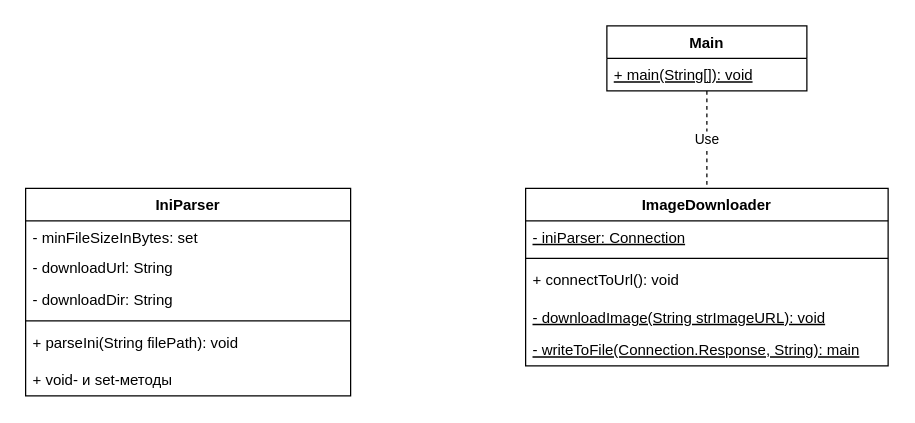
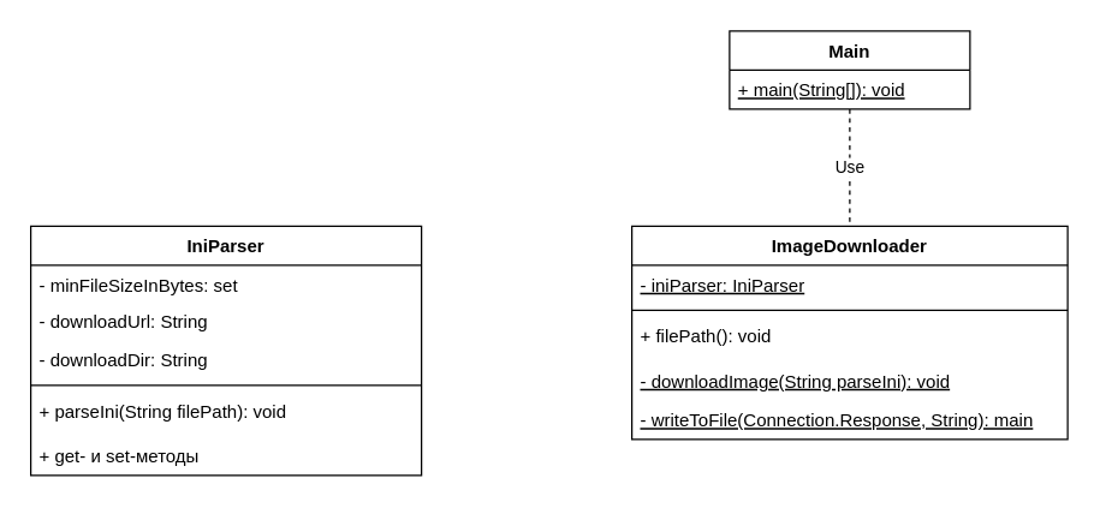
- <mxCell id="10" value="- iniParser: Connection" style="text;strokeColor=none;fillColor=none;align=left;verticalAlign=top;spacingLeft=4;spacingRight=4;overflow=hidden;rotatable=0;points=[[0,0.5],[1,0.5]];portConstraint=eastwest;fontStyle=4" vertex="1" parent="9"><mxGeometry y="26" width="290" height="26" as="geometry" /></mxCell>
+ <mxCell id="10" value="- iniParser: IniParser" style="text;strokeColor=none;fillColor=none;align=left;verticalAlign=top;spacingLeft=4;spacingRight=4;overflow=hidden;rotatable=0;points=[[0,0.5],[1,0.5]];portConstraint=eastwest;fontStyle=4" vertex="1" parent="9"><mxGeometry y="26" width="290" height="26" as="geometry" /></mxCell>
- <mxCell id="12" value="+ connectToUrl(): void" style="text;strokeColor=none;fillColor=none;align=left;verticalAlign=top;spacingLeft=4;spacingRight=4;overflow=hidden;rotatable=0;points=[[0,0.5],[1,0.5]];portConstraint=eastwest;" vertex="1" parent="9"><mxGeometry y="60" width="290" height="30" as="geometry" /></mxCell>
+ <mxCell id="12" value="+ filePath(): void" style="text;strokeColor=none;fillColor=none;align=left;verticalAlign=top;spacingLeft=4;spacingRight=4;overflow=hidden;rotatable=0;points=[[0,0.5],[1,0.5]];portConstraint=eastwest;" vertex="1" parent="9"><mxGeometry y="60" width="290" height="30" as="geometry" /></mxCell>
- <mxCell id="13" value="- downloadImage(String strImageURL): void" style="text;strokeColor=none;fillColor=none;align=left;verticalAlign=top;spacingLeft=4;spacingRight=4;overflow=hidden;rotatable=0;points=[[0,0.5],[1,0.5]];portConstraint=eastwest;fontStyle=4" vertex="1" parent="9"><mxGeometry y="90" width="290" height="26" as="geometry" /></mxCell>
+ <mxCell id="13" value="- downloadImage(String parseIni): void" style="text;strokeColor=none;fillColor=none;align=left;verticalAlign=top;spacingLeft=4;spacingRight=4;overflow=hidden;rotatable=0;points=[[0,0.5],[1,0.5]];portConstraint=eastwest;fontStyle=4" vertex="1" parent="9"><mxGeometry y="90" width="290" height="26" as="geometry" /></mxCell>
- <mxCell id="8" value="+ void- и set-методы" style="text;strokeColor=none;fillColor=none;align=left;verticalAlign=top;spacingLeft=4;spacingRight=4;overflow=hidden;rotatable=0;points=[[0,0.5],[1,0.5]];portConstraint=eastwest;" vertex="1" parent="2"><mxGeometry y="140" width="260" height="26" as="geometry" /></mxCell>
+ <mxCell id="8" value="+ get- и set-методы" style="text;strokeColor=none;fillColor=none;align=left;verticalAlign=top;spacingLeft=4;spacingRight=4;overflow=hidden;rotatable=0;points=[[0,0.5],[1,0.5]];portConstraint=eastwest;" vertex="1" parent="2"><mxGeometry y="140" width="260" height="26" as="geometry" /></mxCell>
